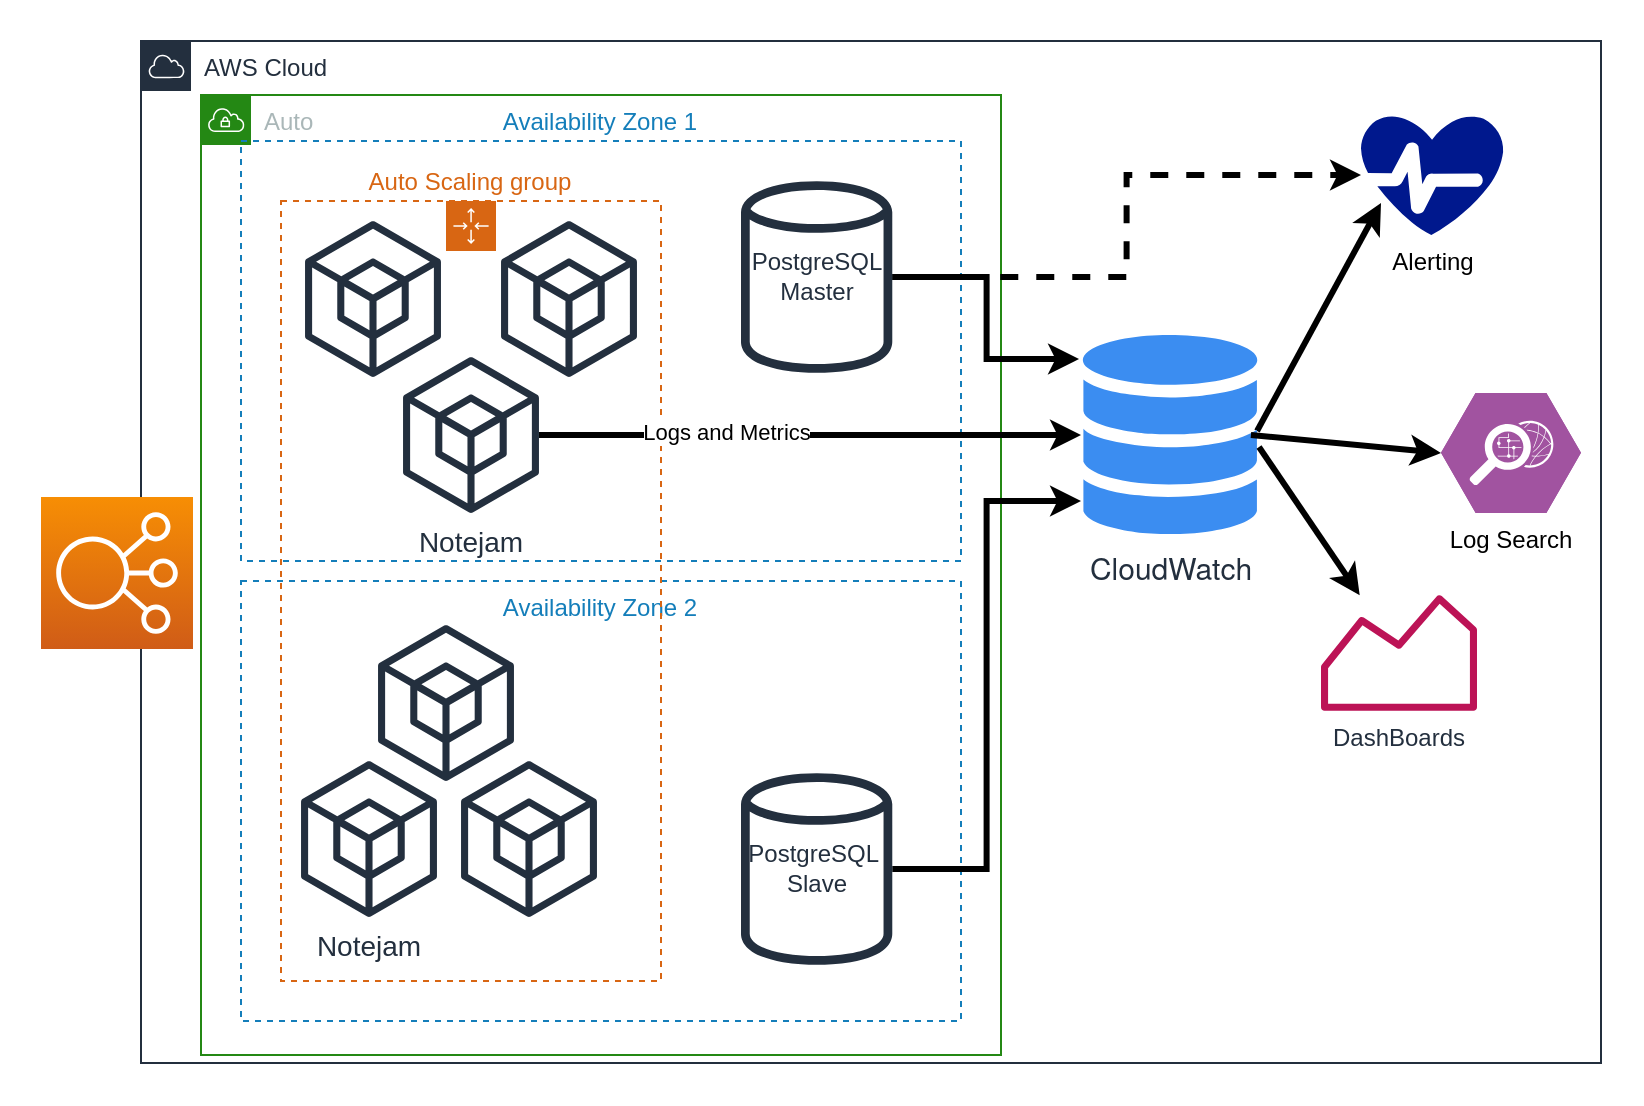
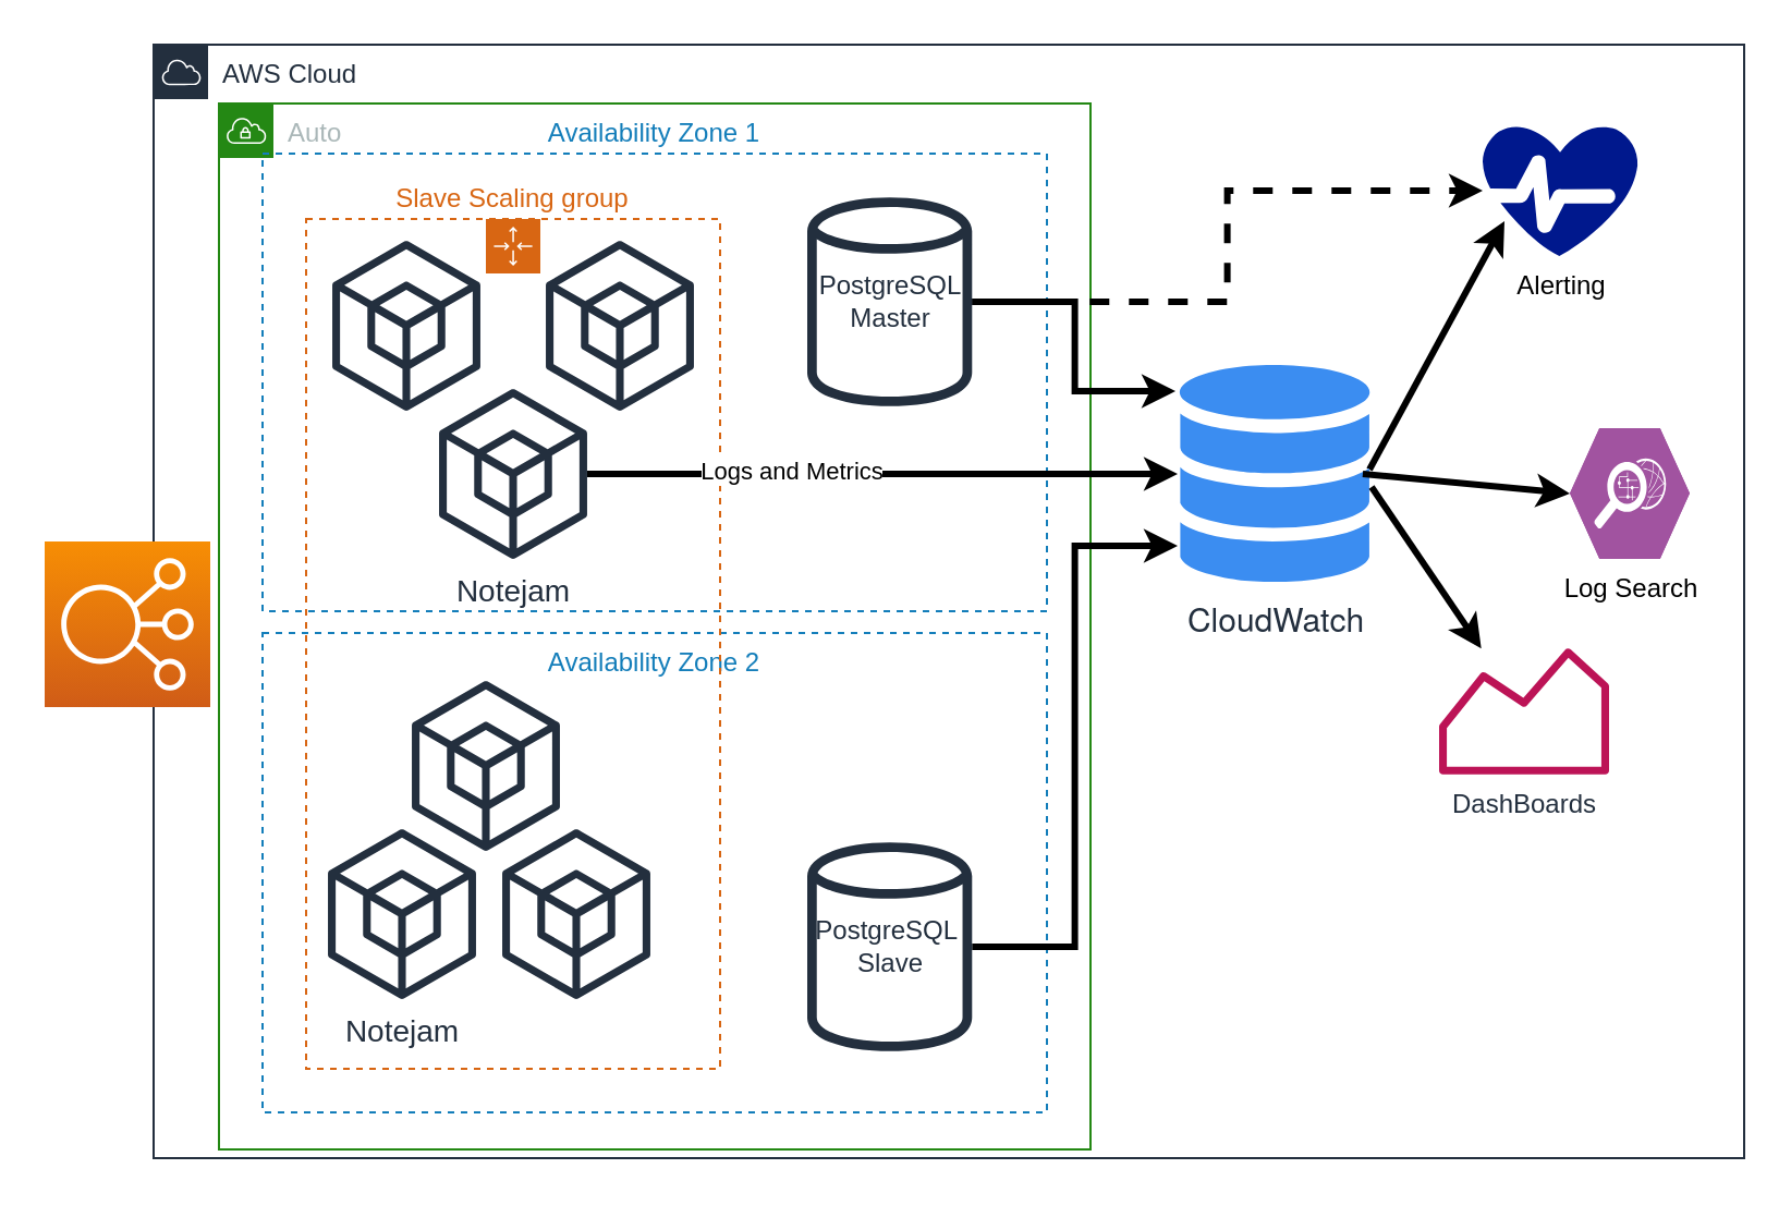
- <mxCell id="7" value="Auto Scaling group" style="points=[[0,0],[0.25,0],[0.5,0],[0.75,0],[1,0],[1,0.25],[1,0.5],[1,0.75],[1,1],[0.75,1],[0.5,1],[0.25,1],[0,1],[0,0.75],[0,0.5],[0,0.25]];outlineConnect=0;gradientColor=none;html=1;whiteSpace=wrap;fontSize=12;fontStyle=0;shape=mxgraph.aws4.groupCenter;grIcon=mxgraph.aws4.group_auto_scaling_group;grStroke=1;strokeColor=#D86613;fillColor=none;verticalAlign=bottom;align=center;fontColor=#D86613;dashed=1;spacingTop=25;labelPosition=center;verticalLabelPosition=top;" vertex="1" parent="1"><mxGeometry x="140" y="100" width="190" height="390" as="geometry" /></mxCell>
+ <mxCell id="7" value="Slave Scaling group" style="points=[[0,0],[0.25,0],[0.5,0],[0.75,0],[1,0],[1,0.25],[1,0.5],[1,0.75],[1,1],[0.75,1],[0.5,1],[0.25,1],[0,1],[0,0.75],[0,0.5],[0,0.25]];outlineConnect=0;gradientColor=none;html=1;whiteSpace=wrap;fontSize=12;fontStyle=0;shape=mxgraph.aws4.groupCenter;grIcon=mxgraph.aws4.group_auto_scaling_group;grStroke=1;strokeColor=#D86613;fillColor=none;verticalAlign=bottom;align=center;fontColor=#D86613;dashed=1;spacingTop=25;labelPosition=center;verticalLabelPosition=top;" vertex="1" parent="1"><mxGeometry x="140" y="100" width="190" height="390" as="geometry" /></mxCell>
- <mxCell id="24" value="&lt;font color=&quot;#000000&quot;&gt;Log Search&lt;/font&gt;" style="verticalLabelPosition=bottom;html=1;fillColor=#A153A0;strokeColor=#ffffff;verticalAlign=top;align=center;points=[[0,0.5,0],[0.125,0.25,0],[0.25,0,0],[0.5,0,0],[0.75,0,0],[0.875,0.25,0],[1,0.5,0],[0.875,0.75,0],[0.75,1,0],[0.5,1,0],[0.125,0.75,0]];pointerEvents=1;shape=mxgraph.cisco_safe.compositeIcon;bgIcon=mxgraph.cisco_safe.design.blank_device;resIcon=mxgraph.cisco_safe.design.monitoring;fontColor=#006633;" vertex="1" parent="1"><mxGeometry x="720" y="196" width="70" height="60" as="geometry" /></mxCell>
+ <mxCell id="24" value="&lt;font color=&quot;#000000&quot;&gt;Log Search&lt;/font&gt;" style="verticalLabelPosition=bottom;html=1;fillColor=#A153A0;strokeColor=#ffffff;verticalAlign=top;align=center;points=[[0,0.5,0],[0.125,0.25,0],[0.25,0,0],[0.5,0,0],[0.75,0,0],[0.875,0.25,0],[1,0.5,0],[0.875,0.75,0],[0.75,1,0],[0.5,1,0],[0.125,0.75,0]];pointerEvents=1;shape=mxgraph.cisco_safe.compositeIcon;bgIcon=mxgraph.cisco_safe.design.blank_device;resIcon=mxgraph.cisco_safe.design.monitoring;fontColor=#006633;" vertex="1" parent="1"><mxGeometry x="720" y="196" width="55" height="60" as="geometry" /></mxCell>
